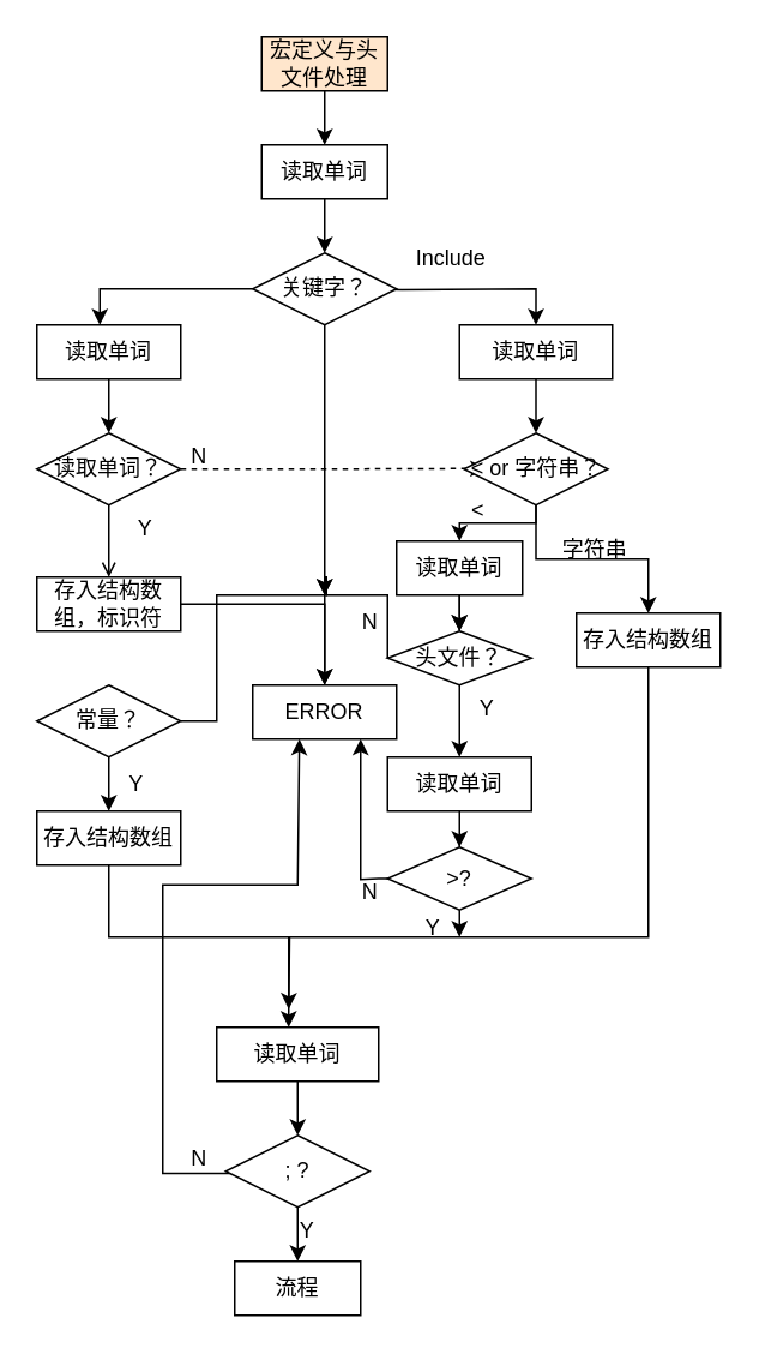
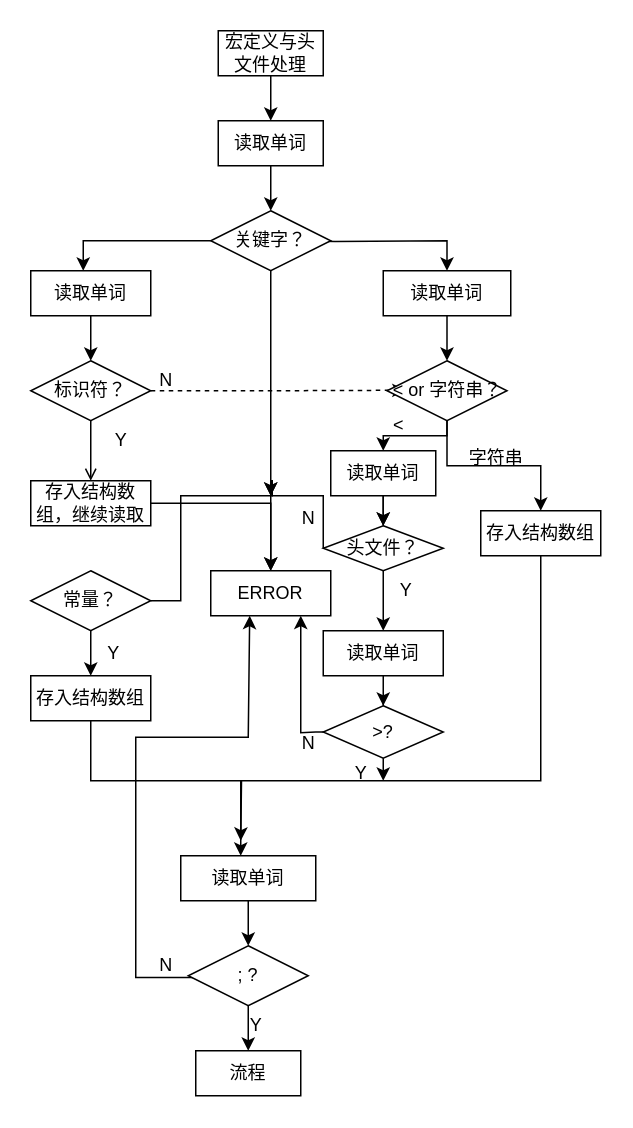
- <mxCell id="3" value="宏定义与头文件处理" style="rounded=0;whiteSpace=wrap;html=1;fillColor=#ffe6cc;" vertex="1" parent="1"><mxGeometry x="145" y="20" width="70" height="30" as="geometry" /></mxCell>
+ <mxCell id="3" value="宏定义与头文件处理" style="rounded=0;whiteSpace=wrap;html=1;" vertex="1" parent="1"><mxGeometry x="145" y="20" width="70" height="30" as="geometry" /></mxCell>
- <mxCell id="25" value="Include" style="text;html=1;align=center;verticalAlign=middle;resizable=0;points=[];autosize=1;strokeColor=none;fillColor=none;" vertex="1" parent="1"><mxGeometry x="220" y="128" width="60" height="30" as="geometry" /></mxCell>
- <mxCell id="14" value="读取单词？" style="rhombus;whiteSpace=wrap;html=1;rounded=0;" vertex="1" parent="1"><mxGeometry x="20" y="240" width="80" height="40" as="geometry" /></mxCell>
+ <mxCell id="14" value="标识符？" style="rhombus;whiteSpace=wrap;html=1;rounded=0;" vertex="1" parent="1"><mxGeometry x="20" y="240" width="80" height="40" as="geometry" /></mxCell>
- <mxCell id="16" value="存入结构数组，标识符" style="whiteSpace=wrap;html=1;rounded=0;" vertex="1" parent="1"><mxGeometry x="20" y="320" width="80" height="30" as="geometry" /></mxCell>
+ <mxCell id="16" value="存入结构数组，继续读取" style="whiteSpace=wrap;html=1;rounded=0;" vertex="1" parent="1"><mxGeometry x="20" y="320" width="80" height="30" as="geometry" /></mxCell>
